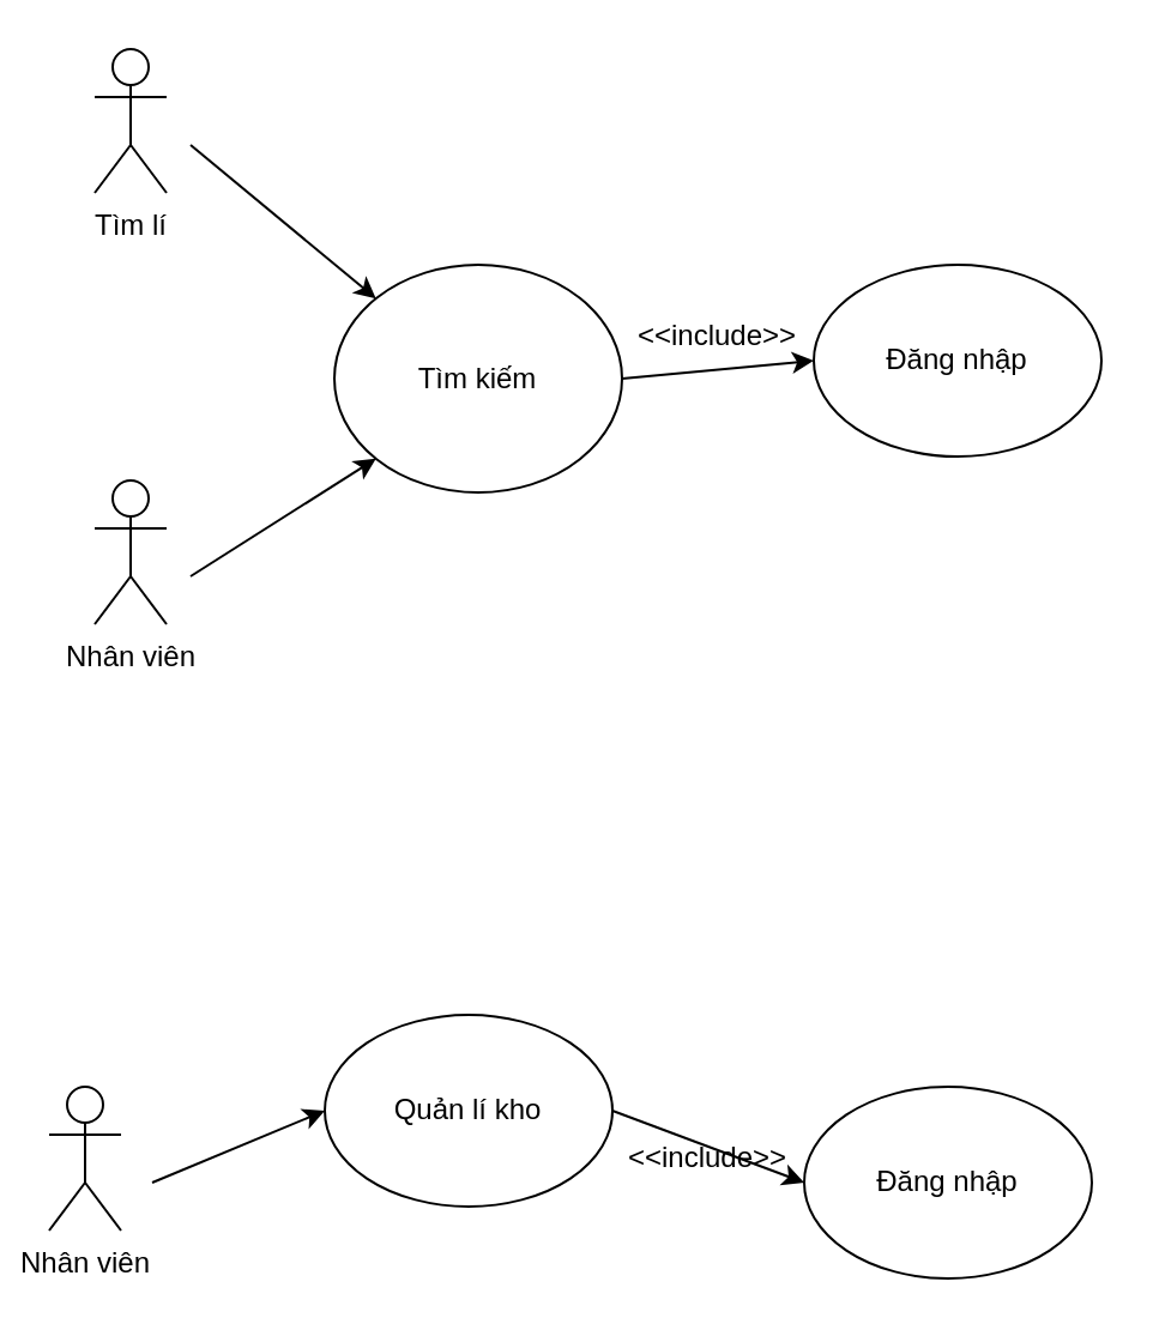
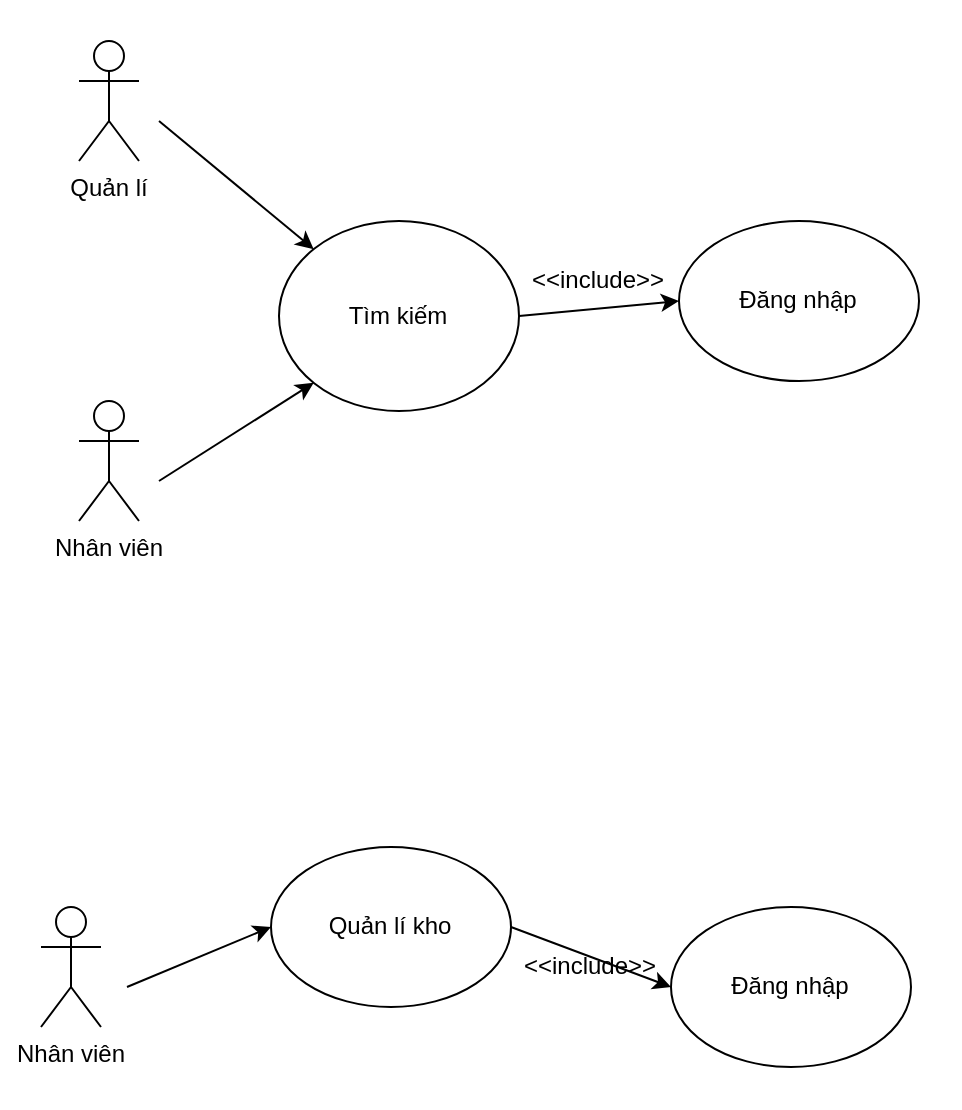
- <mxCell id="2" value="Tìm lí" style="shape=umlActor;verticalLabelPosition=bottom;verticalAlign=top;html=1;outlineConnect=0;" vertex="1" parent="1"><mxGeometry x="39" y="20" width="30" height="60" as="geometry" /></mxCell>
+ <mxCell id="2" value="Quản lí" style="shape=umlActor;verticalLabelPosition=bottom;verticalAlign=top;html=1;outlineConnect=0;" vertex="1" parent="1"><mxGeometry x="39" y="20" width="30" height="60" as="geometry" /></mxCell>
